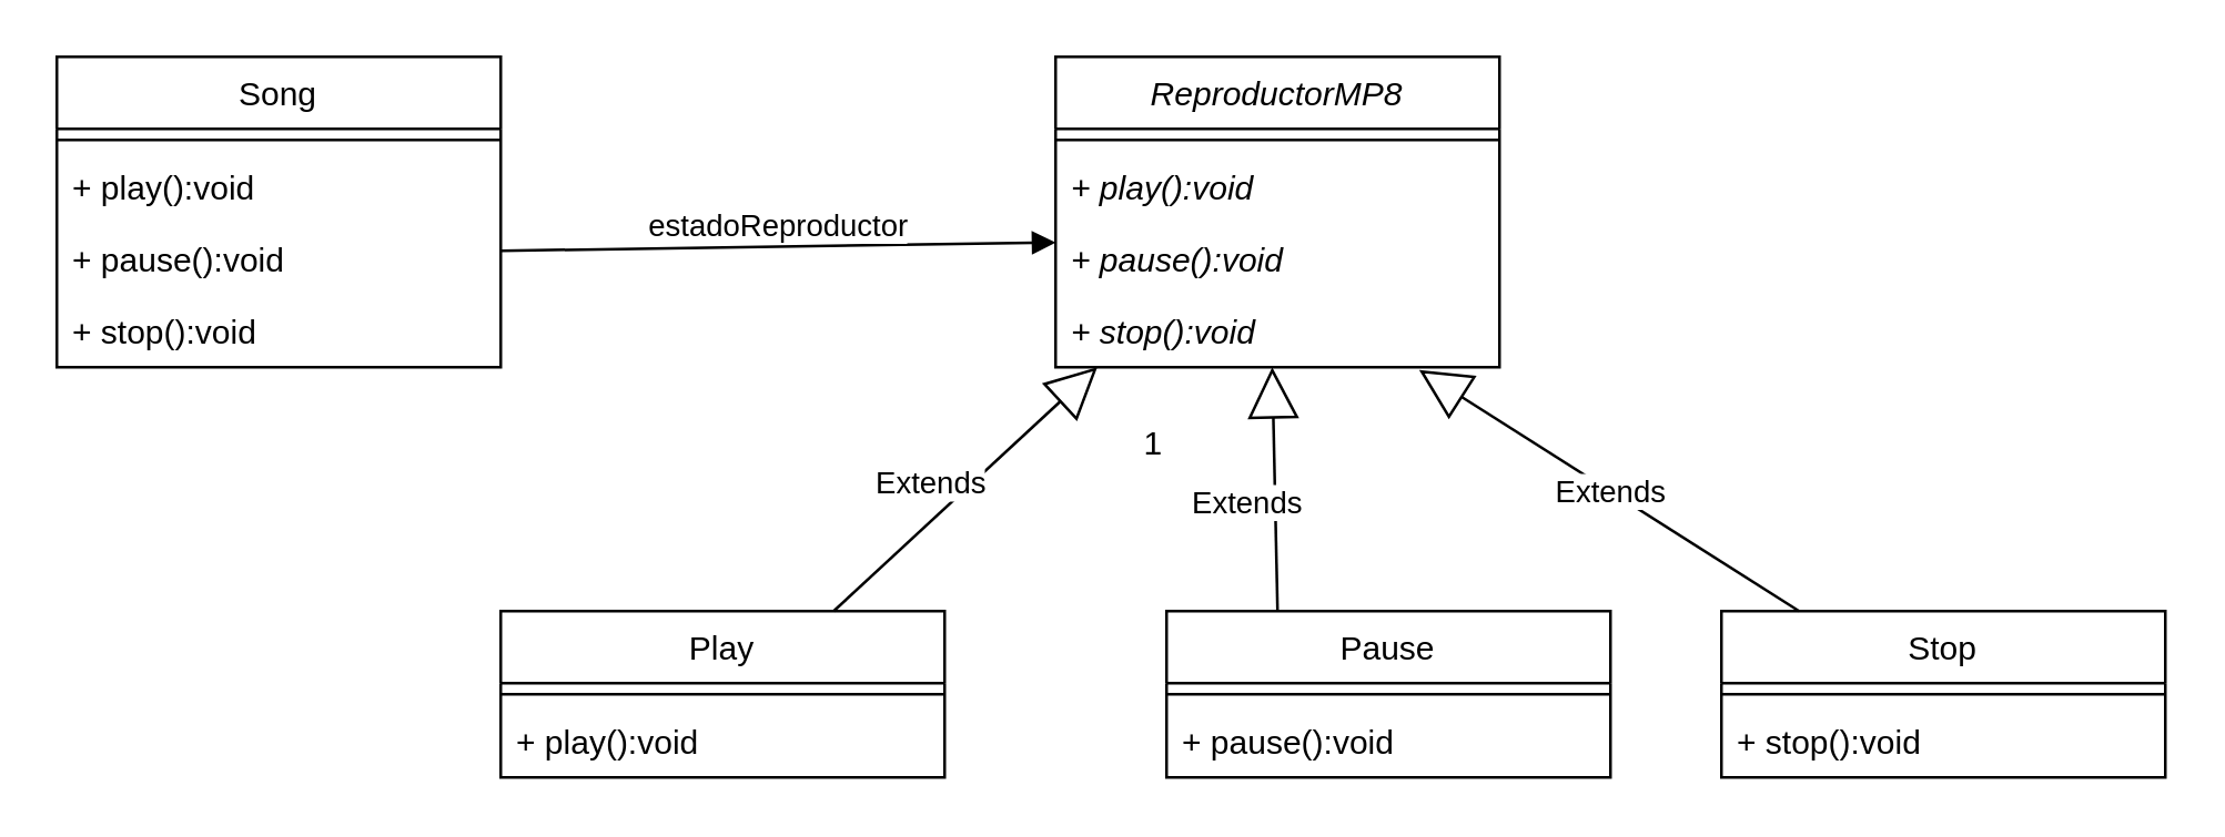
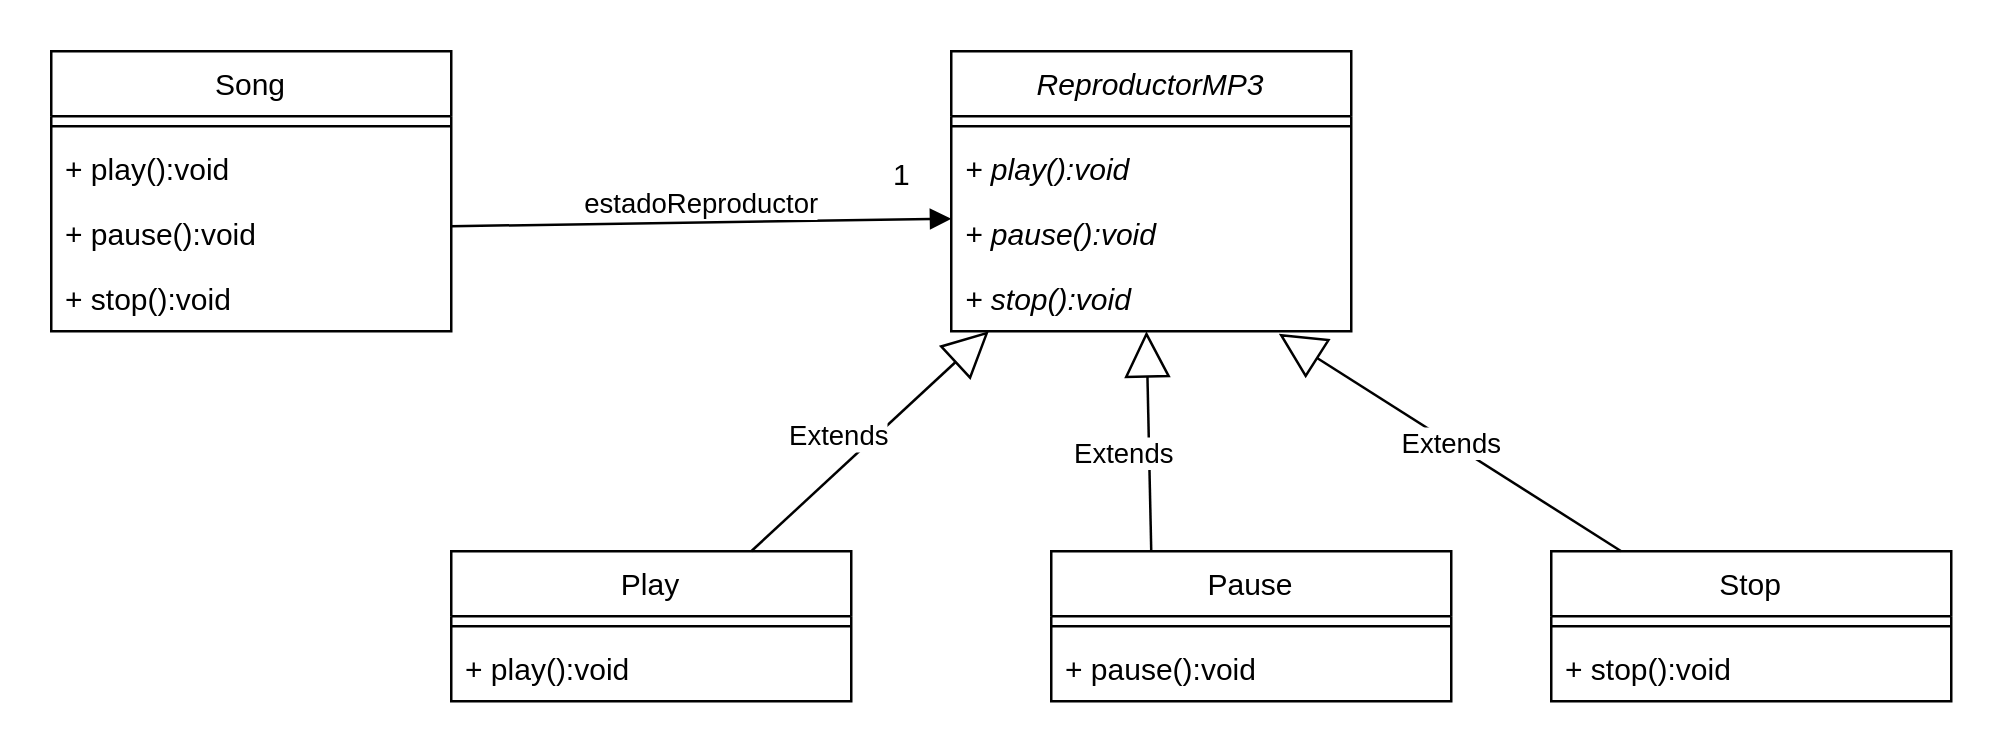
- <mxCell id="7" value="ReproductorMP8" style="swimlane;fontStyle=2;align=center;verticalAlign=top;childLayout=stackLayout;horizontal=1;startSize=26;horizontalStack=0;resizeParent=1;resizeParentMax=0;resizeLast=0;collapsible=1;marginBottom=0;" vertex="1" parent="1"><mxGeometry x="380" y="20" width="160" height="112" as="geometry" /></mxCell>
+ <mxCell id="7" value="ReproductorMP3" style="swimlane;fontStyle=2;align=center;verticalAlign=top;childLayout=stackLayout;horizontal=1;startSize=26;horizontalStack=0;resizeParent=1;resizeParentMax=0;resizeLast=0;collapsible=1;marginBottom=0;" vertex="1" parent="1"><mxGeometry x="380" y="20" width="160" height="112" as="geometry" /></mxCell>
- <mxCell id="25" value="1" style="text;html=1;align=center;verticalAlign=middle;resizable=0;points=[];autosize=1;strokeColor=none;fillColor=none;" vertex="1" parent="1"><mxGeometry x="400" y="145" width="30" height="30" as="geometry" /></mxCell>
+ <mxCell id="25" value="1" style="text;html=1;align=center;verticalAlign=middle;resizable=0;points=[];autosize=1;strokeColor=none;fillColor=none;" vertex="1" parent="1"><mxGeometry x="345" y="55" width="30" height="30" as="geometry" /></mxCell>
